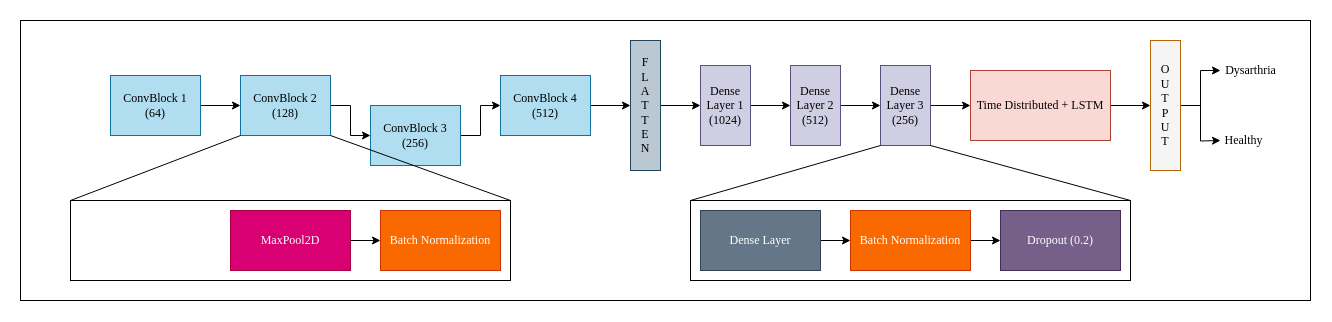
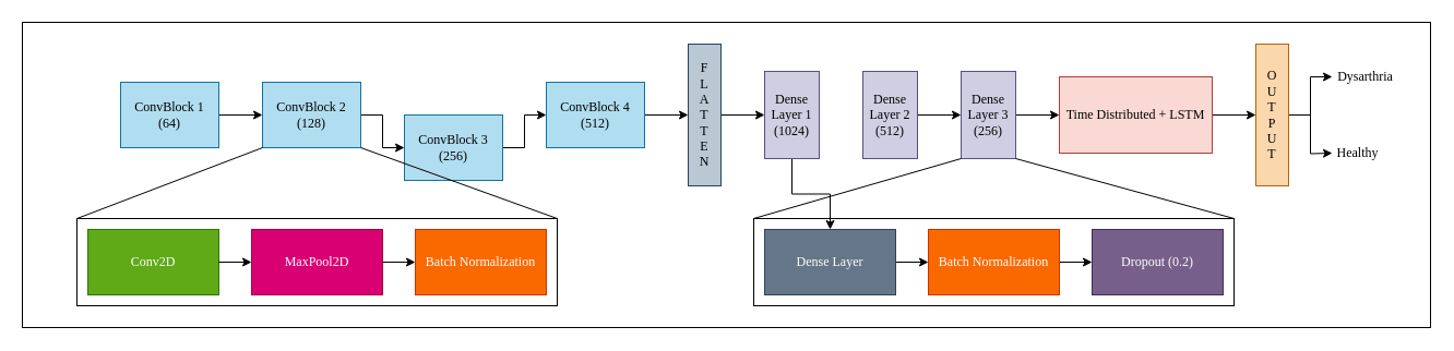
- <mxCell id="14" style="edgeStyle=orthogonalEdgeStyle;rounded=0;orthogonalLoop=1;jettySize=auto;html=1;fontFamily=Times New Roman;" edge="1" parent="1" source="15" target="17"><mxGeometry relative="1" as="geometry" /></mxCell>
+ <mxCell id="14" style="edgeStyle=orthogonalEdgeStyle;rounded=0;orthogonalLoop=1;jettySize=auto;html=1;fontFamily=Times New Roman;" edge="1" parent="1" source="15" target="30"><mxGeometry relative="1" as="geometry" /></mxCell>
- <mxCell id="24" value="O&lt;br&gt;U&lt;br&gt;T&lt;br&gt;P&lt;br&gt;U&lt;br&gt;T" style="rounded=0;whiteSpace=wrap;html=1;fillColor=#f5f5f5;strokeColor=#b46504;fontFamily=Times New Roman;" vertex="1" parent="1"><mxGeometry x="1150" y="40" width="30" height="130" as="geometry" /></mxCell>
+ <mxCell id="24" value="O&lt;br&gt;U&lt;br&gt;T&lt;br&gt;P&lt;br&gt;U&lt;br&gt;T" style="rounded=0;whiteSpace=wrap;html=1;fillColor=#fad7ac;strokeColor=#b46504;fontFamily=Times New Roman;" vertex="1" parent="1"><mxGeometry x="1150" y="40" width="30" height="130" as="geometry" /></mxCell>
+ <mxCell id="39" value="Conv2D" style="rounded=0;whiteSpace=wrap;html=1;fillColor=#60a917;fontColor=#ffffff;strokeColor=#2D7600;fontFamily=Times New Roman;" vertex="1" parent="38"><mxGeometry width="120" height="60" as="geometry" /></mxCell>
+ <mxCell id="41" style="edgeStyle=orthogonalEdgeStyle;rounded=0;orthogonalLoop=1;jettySize=auto;html=1;entryX=0;entryY=0.5;entryDx=0;entryDy=0;fontFamily=Times New Roman;" edge="1" parent="38" source="39" target="40"><mxGeometry relative="1" as="geometry" /></mxCell>
